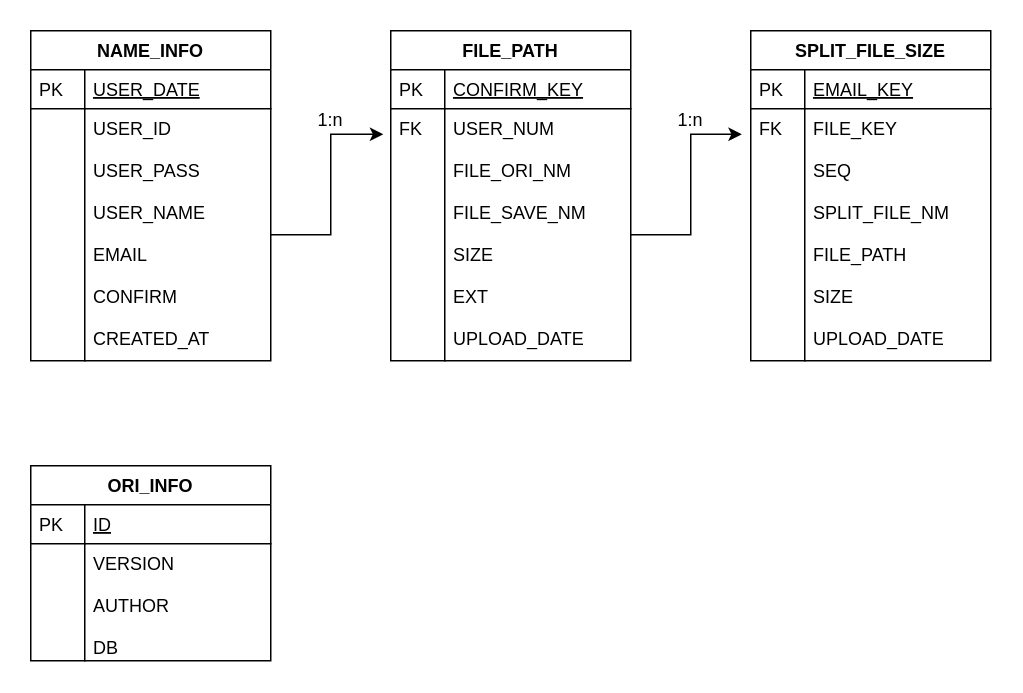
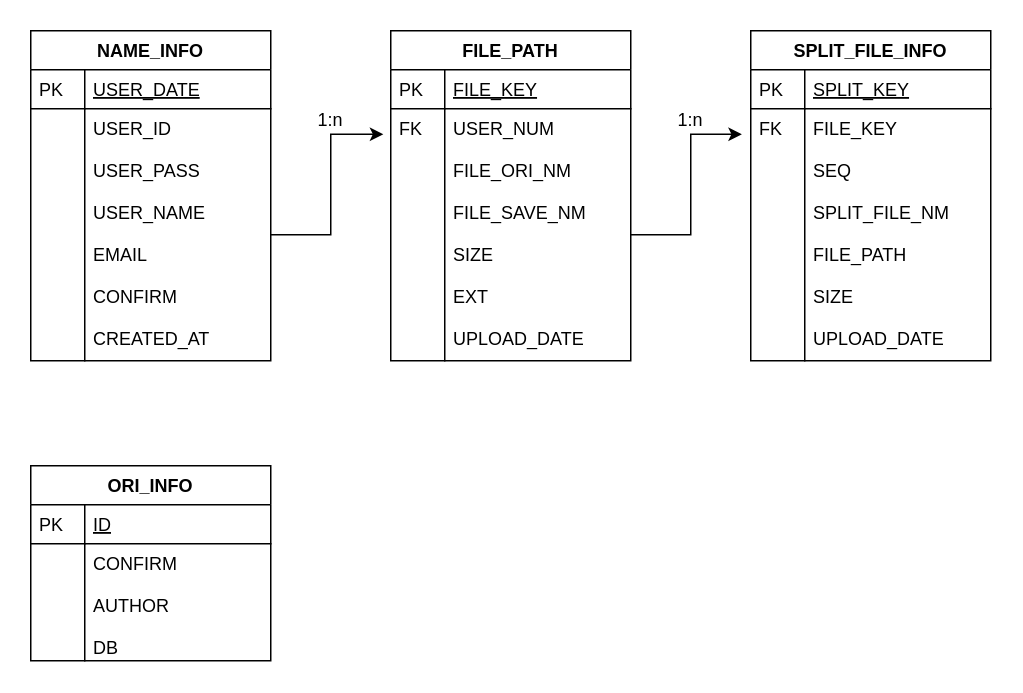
- <mxCell id="16" value="SPLIT_FILE_SIZE" style="swimlane;fontStyle=1;childLayout=stackLayout;horizontal=1;startSize=26;horizontalStack=0;resizeParent=1;resizeLast=0;collapsible=1;marginBottom=0;rounded=0;shadow=0;strokeWidth=1;" vertex="1" parent="1"><mxGeometry x="500" y="20" width="160" height="220" as="geometry"><mxRectangle x="20" y="80" width="160" height="26" as="alternateBounds" /></mxGeometry></mxCell>
+ <mxCell id="16" value="SPLIT_FILE_INFO" style="swimlane;fontStyle=1;childLayout=stackLayout;horizontal=1;startSize=26;horizontalStack=0;resizeParent=1;resizeLast=0;collapsible=1;marginBottom=0;rounded=0;shadow=0;strokeWidth=1;" vertex="1" parent="1"><mxGeometry x="500" y="20" width="160" height="220" as="geometry"><mxRectangle x="20" y="80" width="160" height="26" as="alternateBounds" /></mxGeometry></mxCell>
- <mxCell id="10" value="CONFIRM_KEY" style="shape=partialRectangle;top=0;left=0;right=0;bottom=1;align=left;verticalAlign=top;fillColor=none;spacingLeft=40;spacingRight=4;overflow=hidden;rotatable=0;points=[[0,0.5],[1,0.5]];portConstraint=eastwest;dropTarget=0;rounded=0;shadow=0;strokeWidth=1;fontStyle=4" vertex="1" parent="9"><mxGeometry y="26" width="160" height="26" as="geometry" /></mxCell>
+ <mxCell id="10" value="FILE_KEY" style="shape=partialRectangle;top=0;left=0;right=0;bottom=1;align=left;verticalAlign=top;fillColor=none;spacingLeft=40;spacingRight=4;overflow=hidden;rotatable=0;points=[[0,0.5],[1,0.5]];portConstraint=eastwest;dropTarget=0;rounded=0;shadow=0;strokeWidth=1;fontStyle=4" vertex="1" parent="9"><mxGeometry y="26" width="160" height="26" as="geometry" /></mxCell>
- <mxCell id="17" value="EMAIL_KEY" style="shape=partialRectangle;top=0;left=0;right=0;bottom=1;align=left;verticalAlign=top;fillColor=none;spacingLeft=40;spacingRight=4;overflow=hidden;rotatable=0;points=[[0,0.5],[1,0.5]];portConstraint=eastwest;dropTarget=0;rounded=0;shadow=0;strokeWidth=1;fontStyle=4" vertex="1" parent="16"><mxGeometry y="26" width="160" height="26" as="geometry" /></mxCell>
+ <mxCell id="17" value="SPLIT_KEY" style="shape=partialRectangle;top=0;left=0;right=0;bottom=1;align=left;verticalAlign=top;fillColor=none;spacingLeft=40;spacingRight=4;overflow=hidden;rotatable=0;points=[[0,0.5],[1,0.5]];portConstraint=eastwest;dropTarget=0;rounded=0;shadow=0;strokeWidth=1;fontStyle=4" vertex="1" parent="16"><mxGeometry y="26" width="160" height="26" as="geometry" /></mxCell>
- <mxCell id="25" value="VERSION&#10;&#10;AUTHOR&#10;&#10;DB" style="shape=partialRectangle;top=0;left=0;right=0;bottom=0;align=left;verticalAlign=top;fillColor=none;spacingLeft=40;spacingRight=4;overflow=hidden;rotatable=0;points=[[0,0.5],[1,0.5]];portConstraint=eastwest;dropTarget=0;rounded=0;shadow=0;strokeWidth=1;" vertex="1" parent="22"><mxGeometry y="52" width="160" height="78" as="geometry" /></mxCell>
+ <mxCell id="25" value="CONFIRM&#10;&#10;AUTHOR&#10;&#10;DB" style="shape=partialRectangle;top=0;left=0;right=0;bottom=0;align=left;verticalAlign=top;fillColor=none;spacingLeft=40;spacingRight=4;overflow=hidden;rotatable=0;points=[[0,0.5],[1,0.5]];portConstraint=eastwest;dropTarget=0;rounded=0;shadow=0;strokeWidth=1;" vertex="1" parent="22"><mxGeometry y="52" width="160" height="78" as="geometry" /></mxCell>
